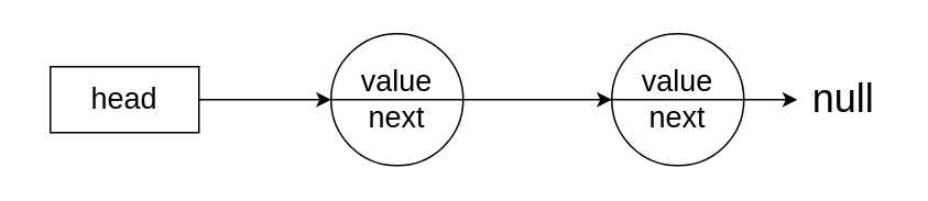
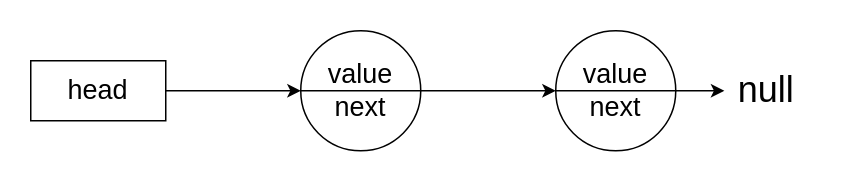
- <mxCell id="5" value="&lt;font style=&quot;font-size: 18px;&quot;&gt;head&lt;/font&gt;" style="rounded=0;whiteSpace=wrap;html=1;" vertex="1" parent="1"><mxGeometry x="30" y="40" width="90" height="40" as="geometry" /></mxCell>
+ <mxCell id="5" value="&lt;font style=&quot;font-size: 18px;&quot;&gt;head&lt;/font&gt;" style="rounded=0;whiteSpace=wrap;html=1;" vertex="1" parent="1"><mxGeometry x="20" y="40" width="90" height="40" as="geometry" /></mxCell>
